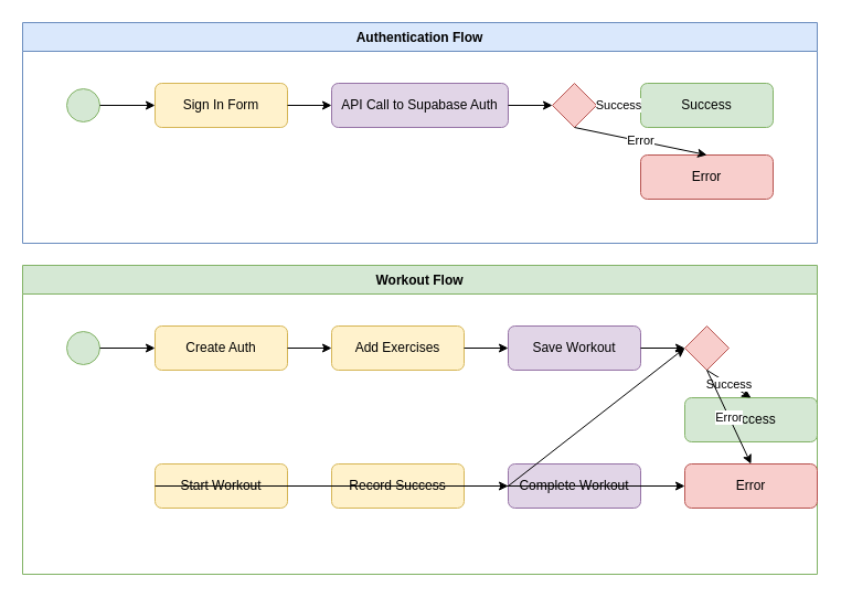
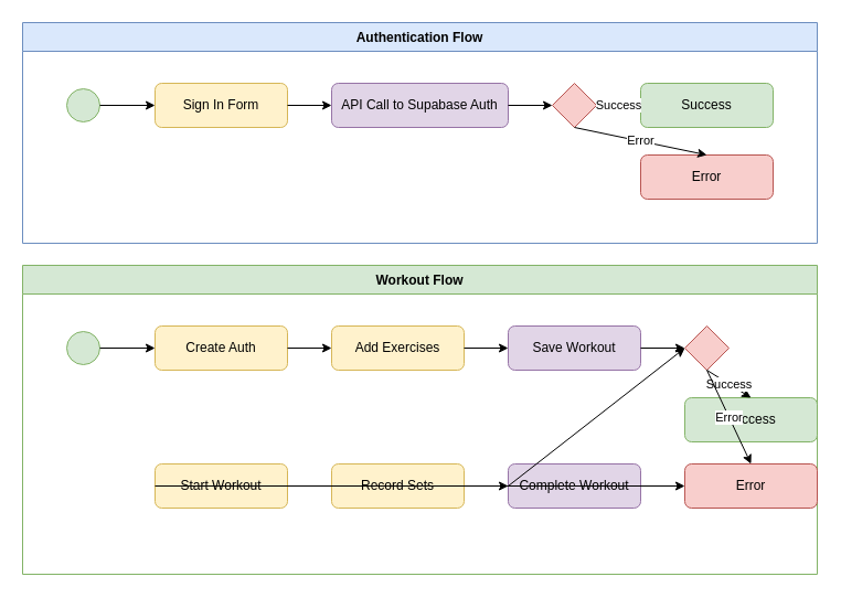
- <mxCell id="23" value="Record Success" style="rounded=1;whiteSpace=wrap;html=1;fillColor=#fff2cc;strokeColor=#d6b656;" vertex="1" parent="14"><mxGeometry x="280" y="180" width="120" height="40" as="geometry" /></mxCell>
+ <mxCell id="23" value="Record Sets" style="rounded=1;whiteSpace=wrap;html=1;fillColor=#fff2cc;strokeColor=#d6b656;" vertex="1" parent="14"><mxGeometry x="280" y="180" width="120" height="40" as="geometry" /></mxCell>
